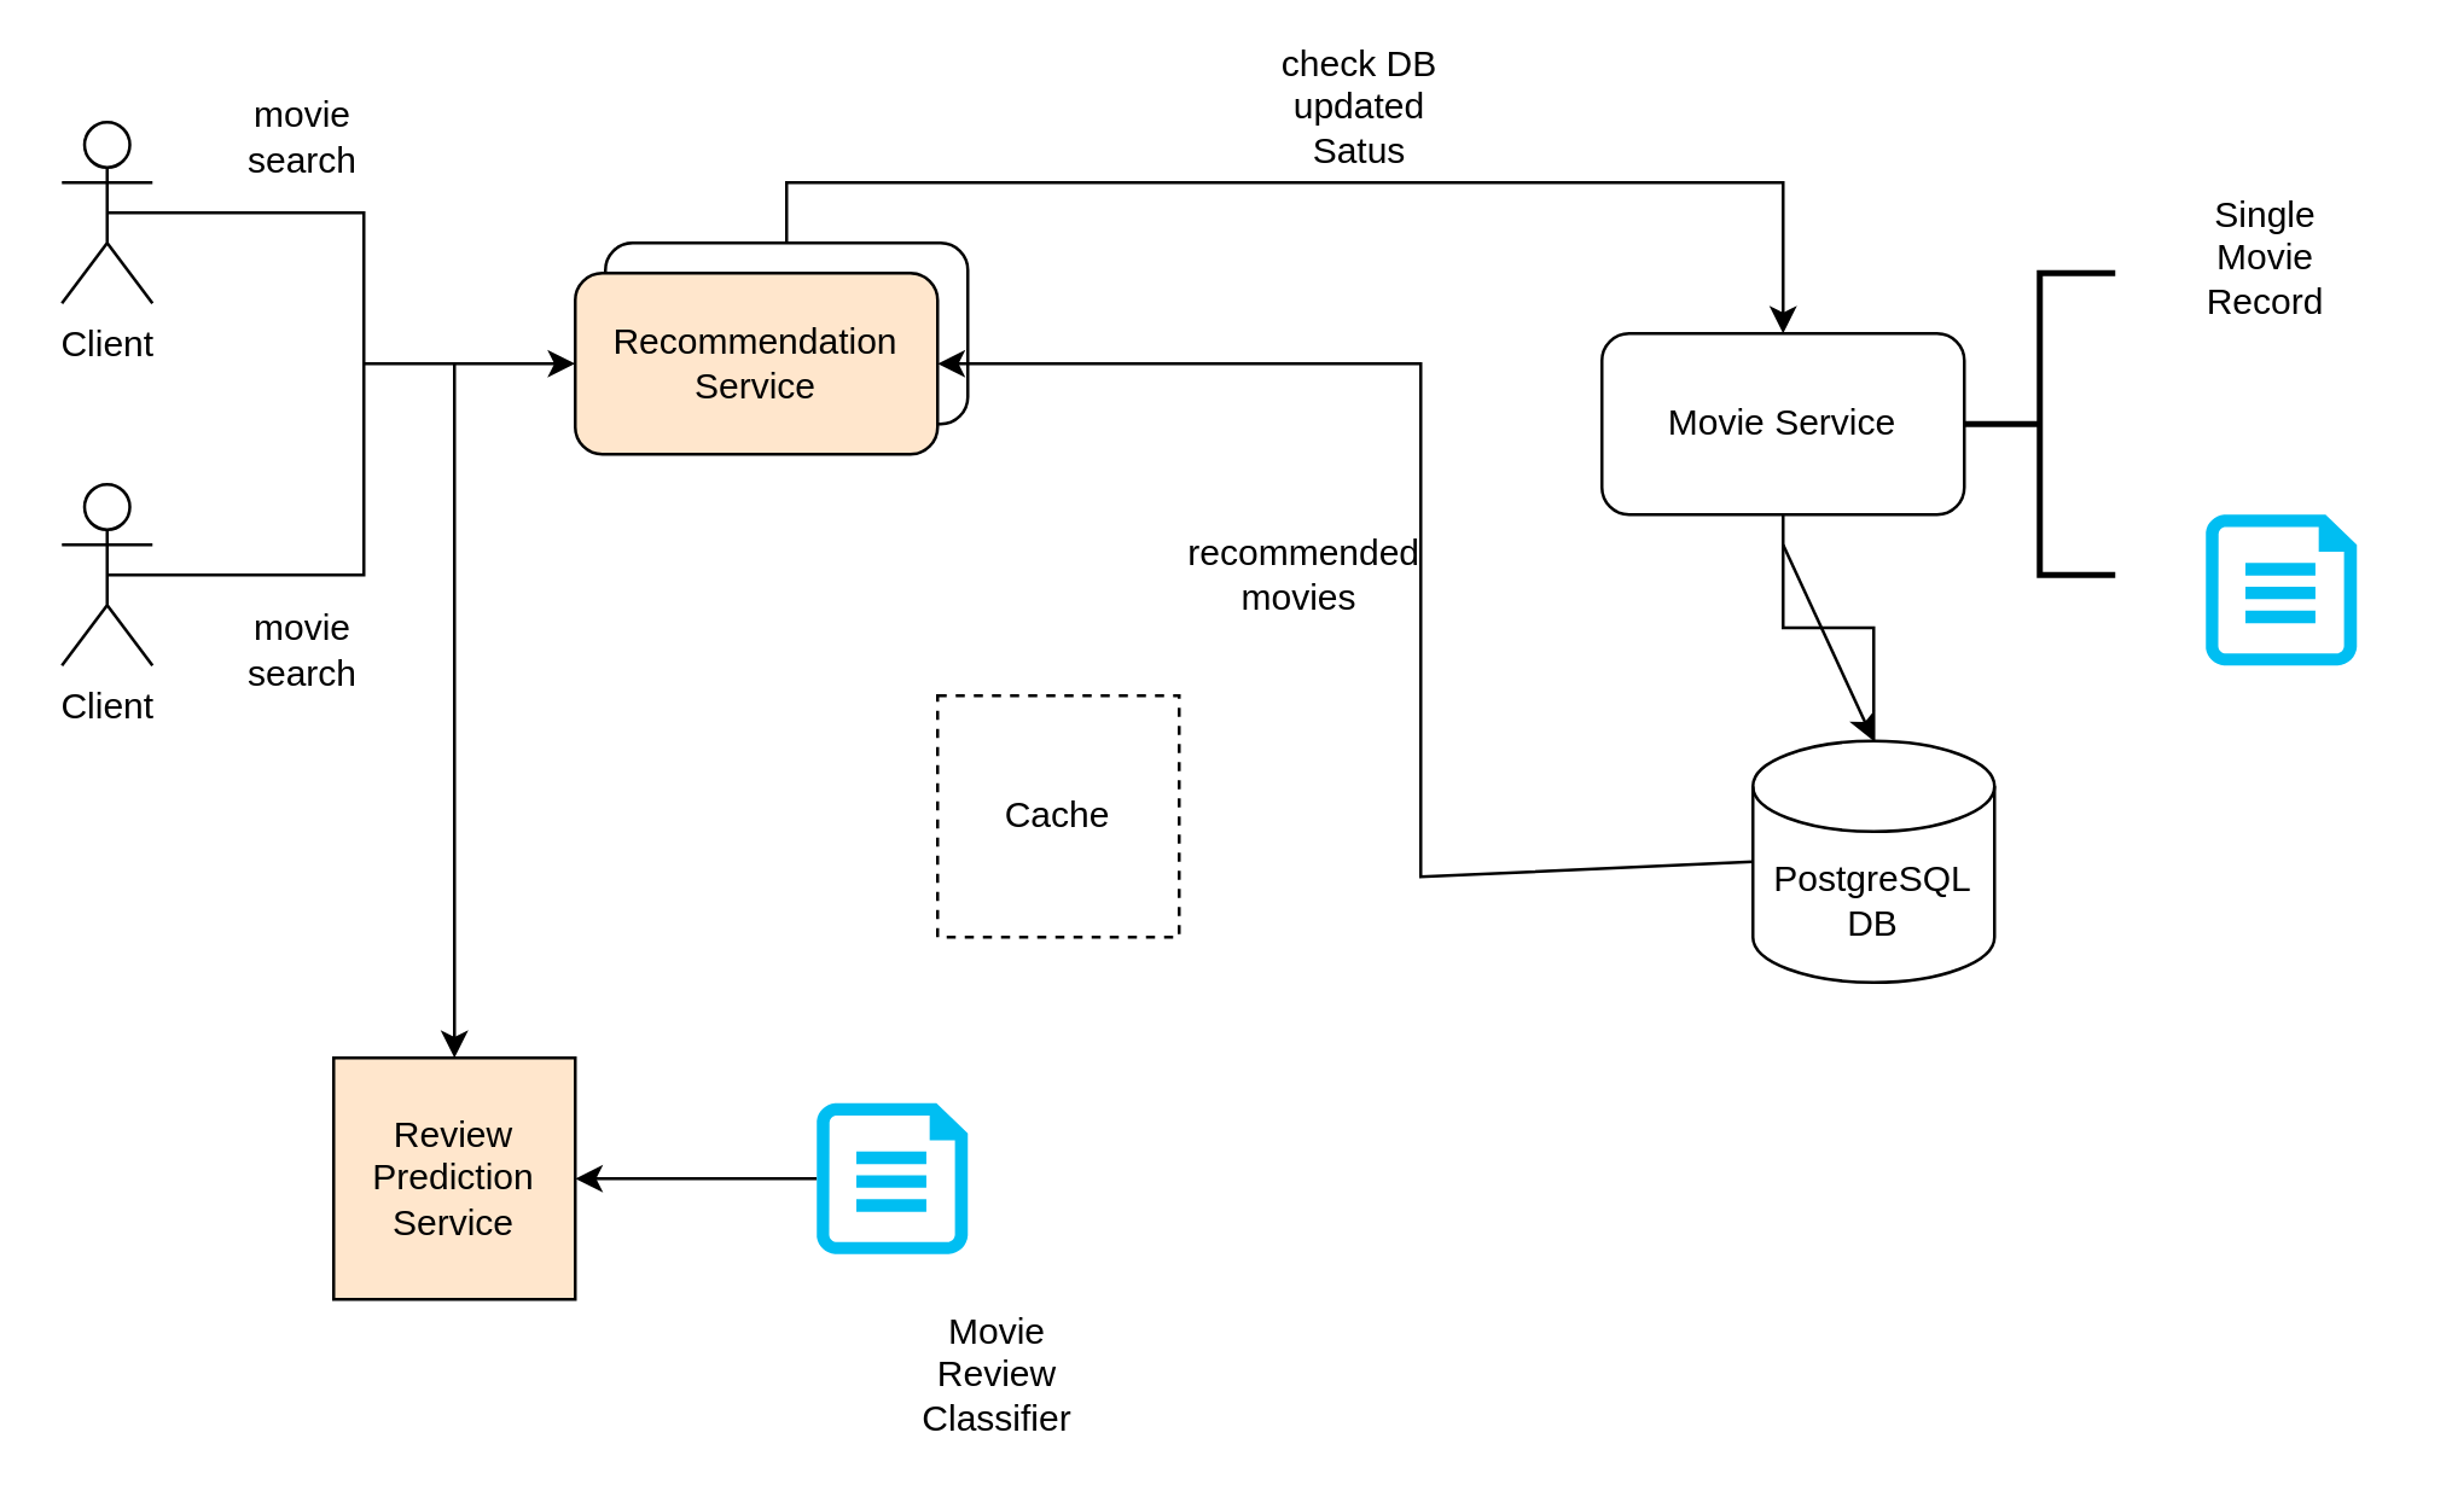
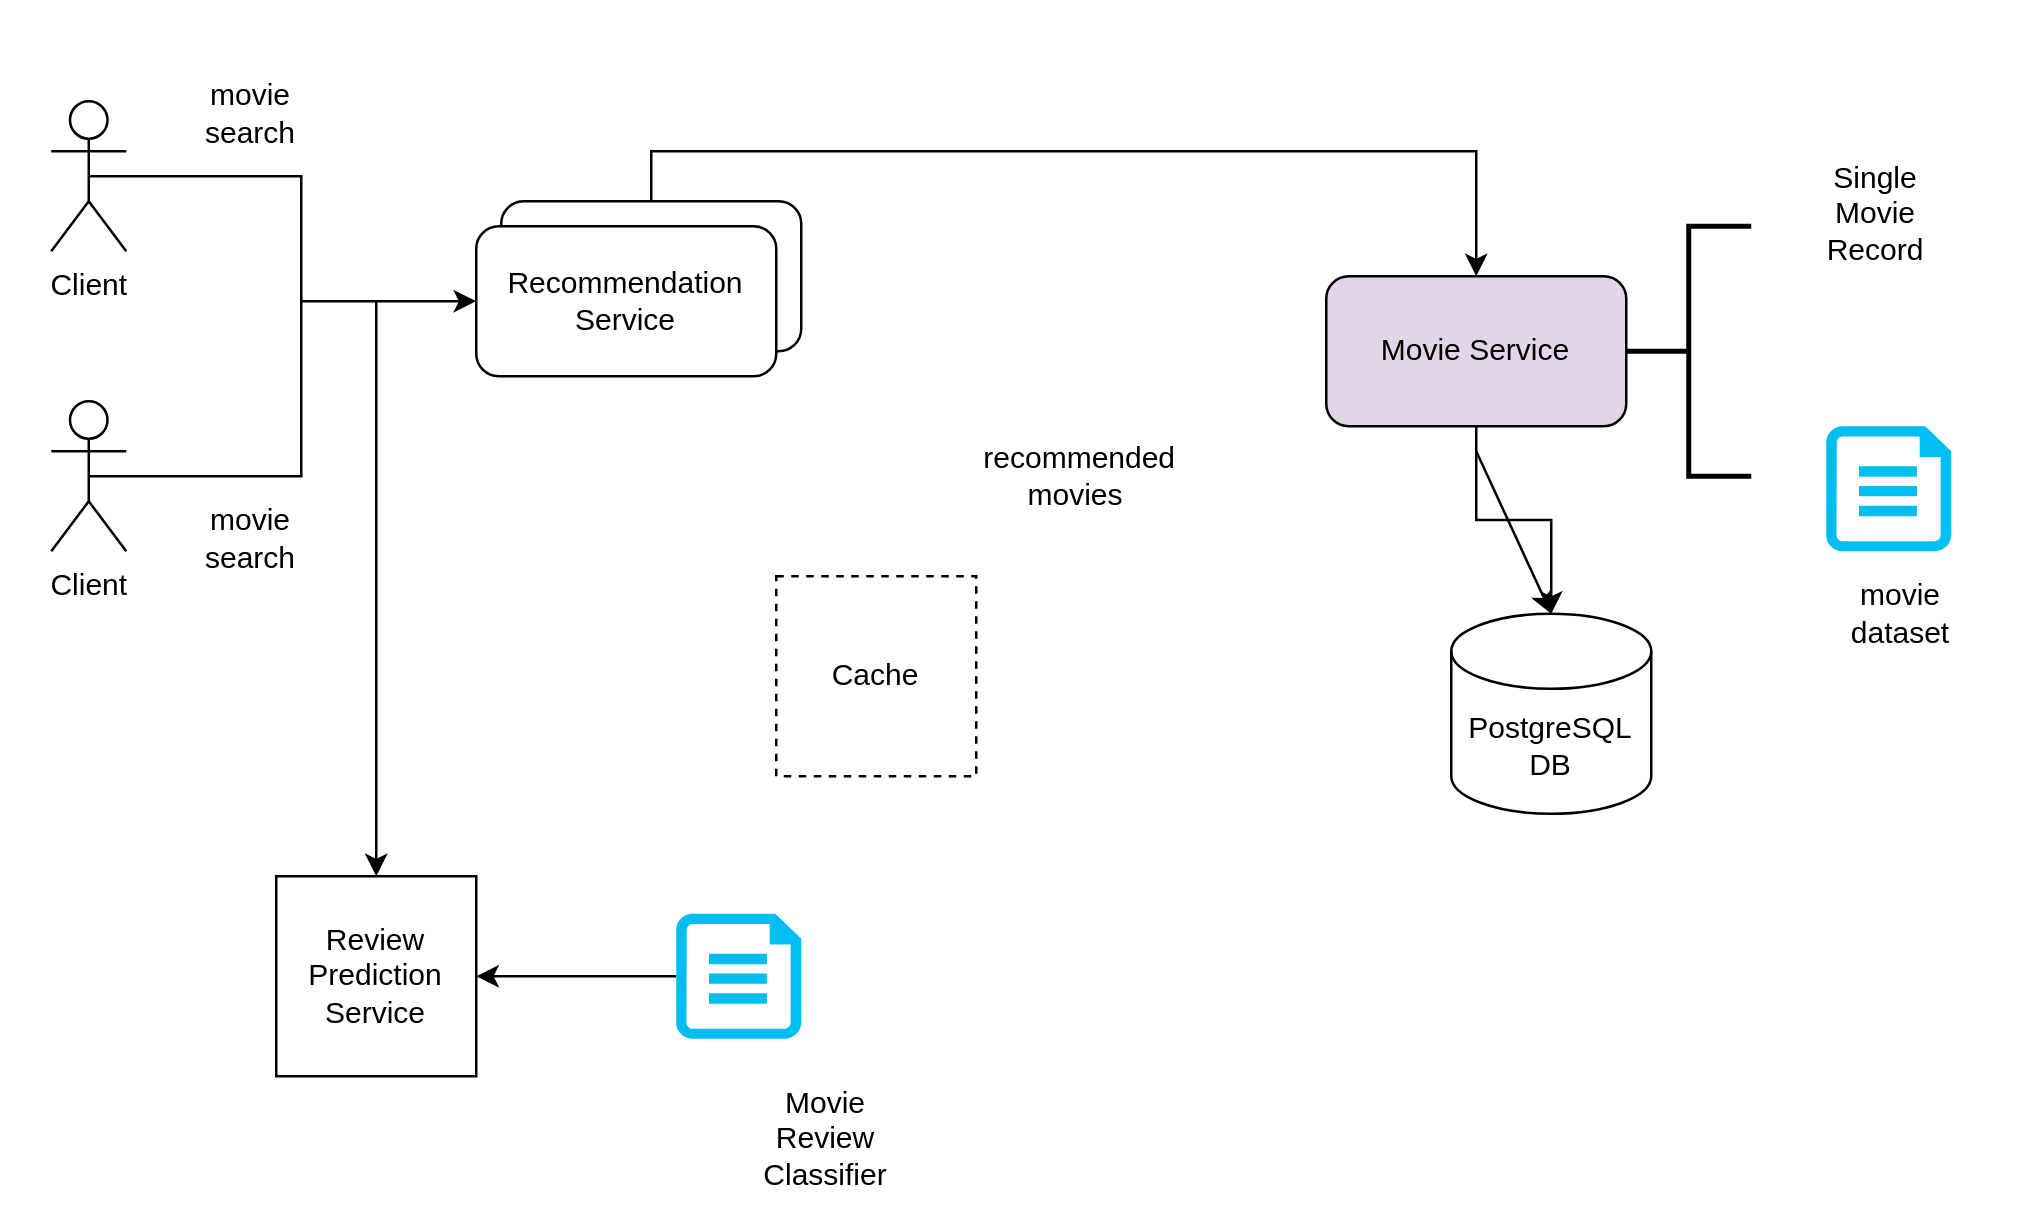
- <mxCell id="21" value="check DB updated Satus" style="text;html=1;strokeColor=none;fillColor=none;align=center;verticalAlign=middle;whiteSpace=wrap;rounded=0;" vertex="1" parent="1"><mxGeometry x="420" y="20" width="60" height="30" as="geometry" /></mxCell>
- <mxCell id="5" value="Recommendation Service" style="rounded=1;whiteSpace=wrap;html=1;fillColor=#ffe6cc;" parent="1" vertex="1"><mxGeometry x="190" y="90" width="120" height="60" as="geometry" /></mxCell>
+ <mxCell id="5" value="Recommendation Service" style="rounded=1;whiteSpace=wrap;html=1;" parent="1" vertex="1"><mxGeometry x="190" y="90" width="120" height="60" as="geometry" /></mxCell>
- <mxCell id="11" value="Movie Service" style="rounded=1;whiteSpace=wrap;html=1;" parent="1" vertex="1"><mxGeometry x="530" y="110" width="120" height="60" as="geometry" /></mxCell>
+ <mxCell id="11" value="Movie Service" style="rounded=1;whiteSpace=wrap;html=1;fillColor=#e1d5e7;" parent="1" vertex="1"><mxGeometry x="530" y="110" width="120" height="60" as="geometry" /></mxCell>
- <mxCell id="6" value="" style="endArrow=classic;html=1;rounded=0;entryX=1;entryY=0.5;entryDx=0;entryDy=0;exitX=0;exitY=0.5;exitDx=0;exitDy=0;exitPerimeter=0;" parent="1" source="4" target="5" edge="1"><mxGeometry width="50" height="50" relative="1" as="geometry"><mxPoint x="320" y="270" as="sourcePoint" /><mxPoint x="370" y="220" as="targetPoint" /><Array as="points"><mxPoint x="470" y="290" /><mxPoint x="470" y="120" /></Array></mxGeometry></mxCell>
- <mxCell id="10" value="" style="edgeStyle=orthogonalEdgeStyle;rounded=0;orthogonalLoop=1;jettySize=auto;html=1;endArrow=none;" parent="1" source="11" target="4" edge="1"><mxGeometry relative="1" as="geometry" /></mxCell>
+ <mxCell id="10" value="" style="edgeStyle=orthogonalEdgeStyle;rounded=0;orthogonalLoop=1;jettySize=auto;html=1;" parent="1" source="11" target="4" edge="1"><mxGeometry relative="1" as="geometry" /></mxCell>
+ <mxCell id="18" value="movie dataset" style="text;html=1;strokeColor=none;fillColor=none;align=center;verticalAlign=middle;whiteSpace=wrap;rounded=0;" vertex="1" parent="1"><mxGeometry x="730" y="230" width="60" height="30" as="geometry" /></mxCell>
- <mxCell id="27" value="Review Prediction Service" style="whiteSpace=wrap;html=1;aspect=fixed;fillColor=#ffe6cc;" vertex="1" parent="1"><mxGeometry x="110" y="350" width="80" height="80" as="geometry" /></mxCell>
+ <mxCell id="27" value="Review Prediction Service" style="whiteSpace=wrap;html=1;aspect=fixed;" vertex="1" parent="1"><mxGeometry x="110" y="350" width="80" height="80" as="geometry" /></mxCell>
